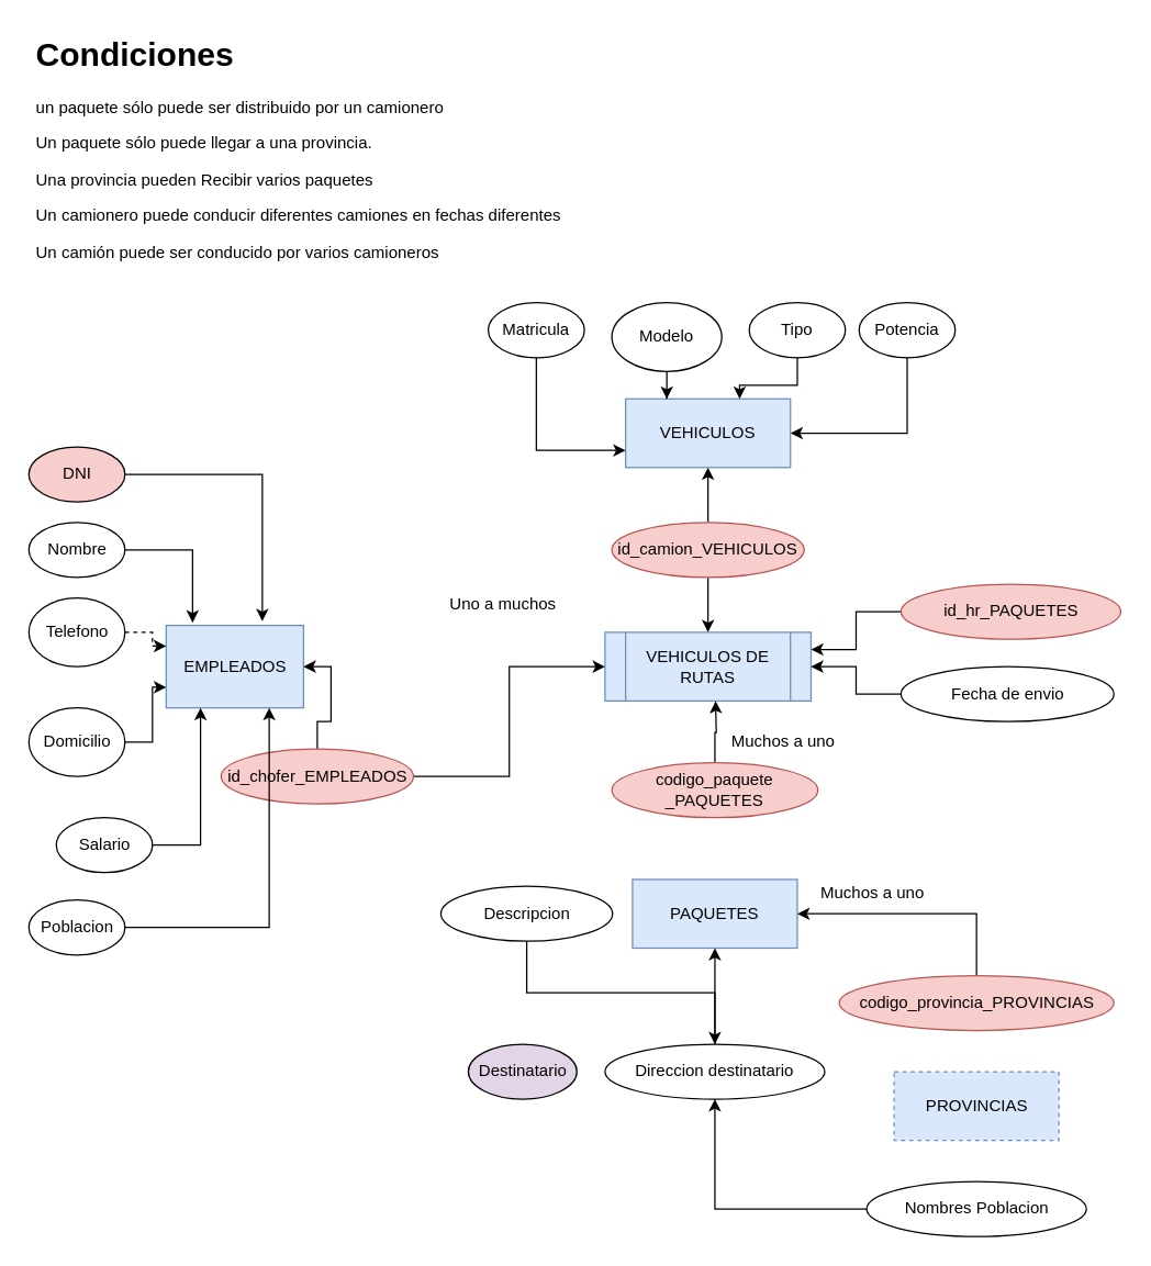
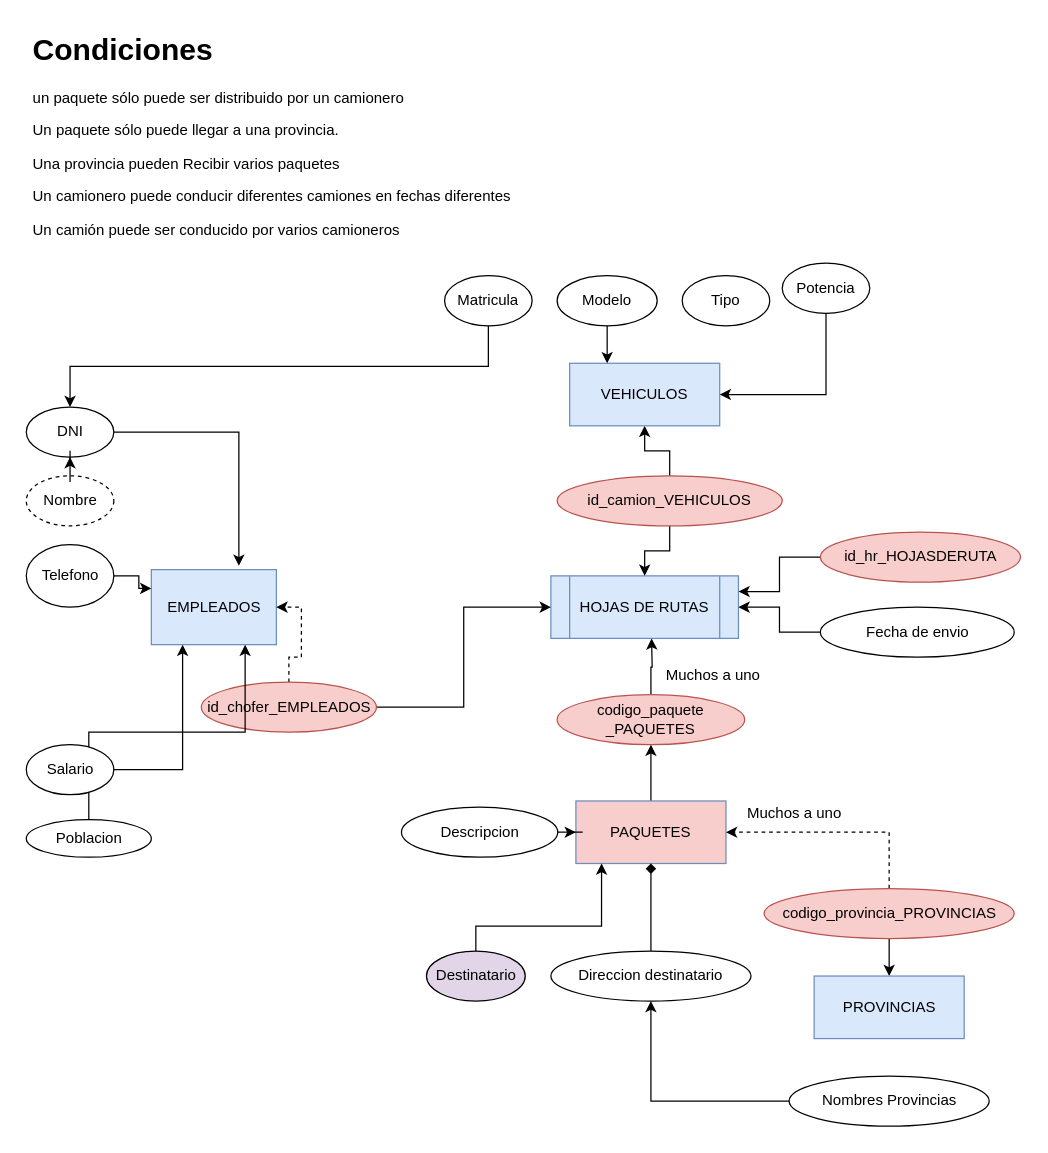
- <mxCell id="46" value="Potencia" style="ellipse;whiteSpace=wrap;html=1;" vertex="1" parent="1"><mxGeometry x="625" y="220" width="70" height="40" as="geometry" /></mxCell>
+ <mxCell id="46" value="Potencia" style="ellipse;whiteSpace=wrap;html=1;" vertex="1" parent="1"><mxGeometry x="625" y="210" width="70" height="40" as="geometry" /></mxCell>
- <mxCell id="43" value="Modelo" style="ellipse;whiteSpace=wrap;html=1;" vertex="1" parent="1"><mxGeometry x="445" y="220" width="80" height="50" as="geometry" /></mxCell>
+ <mxCell id="43" value="Modelo" style="ellipse;whiteSpace=wrap;html=1;" vertex="1" parent="1"><mxGeometry x="445" y="220" width="80" height="40" as="geometry" /></mxCell>
- <mxCell id="47" style="edgeStyle=orthogonalEdgeStyle;rounded=0;orthogonalLoop=1;jettySize=auto;html=1;entryX=0.692;entryY=0;entryDx=0;entryDy=0;entryPerimeter=0;" edge="1" parent="1" source="44" target="39"><mxGeometry relative="1" as="geometry" /></mxCell>
- <mxCell id="40" style="edgeStyle=orthogonalEdgeStyle;rounded=0;orthogonalLoop=1;jettySize=auto;html=1;entryX=0;entryY=0.75;entryDx=0;entryDy=0;exitX=0.5;exitY=1;exitDx=0;exitDy=0;" edge="1" parent="1" source="41" target="39"><mxGeometry relative="1" as="geometry" /></mxCell>
+ <mxCell id="40" style="edgeStyle=orthogonalEdgeStyle;rounded=0;orthogonalLoop=1;jettySize=auto;html=1;exitX=0.5;exitY=1;exitDx=0;exitDy=0;" edge="1" parent="1" source="41" target="23"><mxGeometry relative="1" as="geometry" /></mxCell>
- <mxCell id="23" value="DNI" style="ellipse;whiteSpace=wrap;html=1;fillColor=#f8cecc;" vertex="1" parent="1"><mxGeometry x="20.5" y="325" width="70" height="40" as="geometry" /></mxCell>
+ <mxCell id="23" value="DNI" style="ellipse;whiteSpace=wrap;html=1;" vertex="1" parent="1"><mxGeometry x="20.5" y="325" width="70" height="40" as="geometry" /></mxCell>
- <mxCell id="22" value="Nombre" style="ellipse;whiteSpace=wrap;html=1;" vertex="1" parent="1"><mxGeometry x="20.5" y="380" width="70" height="40" as="geometry" /></mxCell>
+ <mxCell id="22" value="Nombre" style="ellipse;whiteSpace=wrap;html=1;dashed=1;" vertex="1" parent="1"><mxGeometry x="20.5" y="380" width="70" height="40" as="geometry" /></mxCell>
- <mxCell id="25" style="edgeStyle=orthogonalEdgeStyle;rounded=0;orthogonalLoop=1;jettySize=auto;html=1;entryX=0.192;entryY=-0.033;entryDx=0;entryDy=0;entryPerimeter=0;" edge="1" parent="1" source="22" target="2"><mxGeometry relative="1" as="geometry" /></mxCell>
+ <mxCell id="25" style="edgeStyle=orthogonalEdgeStyle;rounded=0;orthogonalLoop=1;jettySize=auto;html=1;" edge="1" parent="1" source="22" target="23"><mxGeometry relative="1" as="geometry" /></mxCell>
- <mxCell id="10" value="id_camion_VEHICULOS" style="ellipse;whiteSpace=wrap;html=1;fillColor=#f8cecc;strokeColor=#b85450;" parent="1" vertex="1"><mxGeometry x="445" y="380" width="140" height="40" as="geometry" /></mxCell>
+ <mxCell id="10" value="id_camion_VEHICULOS" style="ellipse;whiteSpace=wrap;html=1;fillColor=#f8cecc;strokeColor=#b85450;" parent="1" vertex="1"><mxGeometry x="445" y="380" width="180" height="40" as="geometry" /></mxCell>
- <mxCell id="53" value="Uno a muchos" style="text;html=1;strokeColor=none;fillColor=none;align=center;verticalAlign=middle;whiteSpace=wrap;rounded=0;" vertex="1" parent="1"><mxGeometry x="320.5" y="425" width="90" height="30" as="geometry" /></mxCell>
- <mxCell id="52" value="id_hr_PAQUETES" style="ellipse;whiteSpace=wrap;html=1;fillColor=#f8cecc;strokeColor=#b85450;" vertex="1" parent="1"><mxGeometry x="655.5" y="425" width="160" height="40" as="geometry" /></mxCell>
+ <mxCell id="52" value="id_hr_HOJASDERUTA" style="ellipse;whiteSpace=wrap;html=1;fillColor=#f8cecc;strokeColor=#b85450;" vertex="1" parent="1"><mxGeometry x="655.5" y="425" width="160" height="40" as="geometry" /></mxCell>
- <mxCell id="20" style="edgeStyle=orthogonalEdgeStyle;rounded=0;orthogonalLoop=1;jettySize=auto;html=1;entryX=0;entryY=0.25;entryDx=0;entryDy=0;dashed=1;" edge="1" parent="1" source="21" target="2"><mxGeometry relative="1" as="geometry" /></mxCell>
+ <mxCell id="20" style="edgeStyle=orthogonalEdgeStyle;rounded=0;orthogonalLoop=1;jettySize=auto;html=1;entryX=0;entryY=0.25;entryDx=0;entryDy=0;" edge="1" parent="1" source="21" target="2"><mxGeometry relative="1" as="geometry" /></mxCell>
- <mxCell id="4" value="VEHICULOS DE RUTAS" style="shape=process;whiteSpace=wrap;html=1;backgroundOutline=1;fillColor=#dae8fc;strokeColor=#6c8ebf;" parent="1" vertex="1"><mxGeometry x="440" y="460" width="150" height="50" as="geometry" /></mxCell>
+ <mxCell id="4" value="HOJAS DE RUTAS" style="shape=process;whiteSpace=wrap;html=1;backgroundOutline=1;fillColor=#dae8fc;strokeColor=#6c8ebf;" parent="1" vertex="1"><mxGeometry x="440" y="460" width="150" height="50" as="geometry" /></mxCell>
- <mxCell id="5" style="edgeStyle=orthogonalEdgeStyle;rounded=0;orthogonalLoop=1;jettySize=auto;html=1;entryX=1;entryY=0.5;entryDx=0;entryDy=0;" edge="1" parent="1" source="7" target="2"><mxGeometry relative="1" as="geometry" /></mxCell>
+ <mxCell id="5" style="edgeStyle=orthogonalEdgeStyle;rounded=0;orthogonalLoop=1;jettySize=auto;html=1;entryX=1;entryY=0.5;entryDx=0;entryDy=0;dashed=1;" edge="1" parent="1" source="7" target="2"><mxGeometry relative="1" as="geometry" /></mxCell>
- <mxCell id="18" style="edgeStyle=orthogonalEdgeStyle;rounded=0;orthogonalLoop=1;jettySize=auto;html=1;entryX=0;entryY=0.75;entryDx=0;entryDy=0;" edge="1" parent="1" source="19" target="2"><mxGeometry relative="1" as="geometry" /></mxCell>
- <mxCell id="19" value="Domicilio" style="ellipse;whiteSpace=wrap;html=1;" vertex="1" parent="1"><mxGeometry x="20.5" y="515" width="70" height="50" as="geometry" /></mxCell>
- <mxCell id="17" value="Salario" style="ellipse;whiteSpace=wrap;html=1;" vertex="1" parent="1"><mxGeometry x="40.5" y="595" width="70" height="40" as="geometry" /></mxCell>
+ <mxCell id="17" value="Salario" style="ellipse;whiteSpace=wrap;html=1;" vertex="1" parent="1"><mxGeometry x="20.5" y="595" width="70" height="40" as="geometry" /></mxCell>
+ <mxCell id="13" style="edgeStyle=orthogonalEdgeStyle;rounded=0;orthogonalLoop=1;jettySize=auto;html=1;entryX=0.5;entryY=1;entryDx=0;entryDy=0;" edge="1" parent="1" source="14" target="12"><mxGeometry relative="1" as="geometry" /></mxCell>
- <mxCell id="14" value="PAQUETES" style="rounded=0;whiteSpace=wrap;html=1;fillColor=#dae8fc;strokeColor=#6c8ebf;" vertex="1" parent="1"><mxGeometry x="460" y="640" width="120" height="50" as="geometry" /></mxCell>
+ <mxCell id="14" value="PAQUETES" style="rounded=0;whiteSpace=wrap;html=1;fillColor=#f8cecc;strokeColor=#6c8ebf;" vertex="1" parent="1"><mxGeometry x="460" y="640" width="120" height="50" as="geometry" /></mxCell>
- <mxCell id="33" style="edgeStyle=orthogonalEdgeStyle;rounded=0;orthogonalLoop=1;jettySize=auto;html=1;entryX=1;entryY=0.5;entryDx=0;entryDy=0;exitX=0.5;exitY=0;exitDx=0;exitDy=0;" edge="1" parent="1" source="35" target="14"><mxGeometry relative="1" as="geometry" /></mxCell>
+ <mxCell id="33" style="edgeStyle=orthogonalEdgeStyle;rounded=0;orthogonalLoop=1;jettySize=auto;html=1;entryX=1;entryY=0.5;entryDx=0;entryDy=0;exitX=0.5;exitY=0;exitDx=0;exitDy=0;dashed=1;" edge="1" parent="1" source="35" target="14"><mxGeometry relative="1" as="geometry" /></mxCell>
- <mxCell id="16" value="Poblacion&lt;br&gt;" style="ellipse;whiteSpace=wrap;html=1;" vertex="1" parent="1"><mxGeometry x="20.5" y="655" width="70" height="40" as="geometry" /></mxCell>
+ <mxCell id="16" value="Poblacion&lt;br&gt;" style="ellipse;whiteSpace=wrap;html=1;" vertex="1" parent="1"><mxGeometry x="20.5" y="655" width="100" height="30" as="geometry" /></mxCell>
- <mxCell id="31" style="edgeStyle=orthogonalEdgeStyle;rounded=0;orthogonalLoop=1;jettySize=auto;html=1;entryX=0.5;entryY=1;entryDx=0;entryDy=0;" edge="1" parent="1" source="32" target="14"><mxGeometry relative="1" as="geometry" /></mxCell>
+ <mxCell id="31" style="edgeStyle=orthogonalEdgeStyle;rounded=0;orthogonalLoop=1;jettySize=auto;html=1;entryX=0.5;entryY=1;entryDx=0;entryDy=0;endArrow=diamond;" edge="1" parent="1" source="32" target="14"><mxGeometry relative="1" as="geometry" /></mxCell>
- <mxCell id="27" style="edgeStyle=orthogonalEdgeStyle;rounded=0;orthogonalLoop=1;jettySize=auto;html=1;" edge="1" parent="1" source="28" target="32"><mxGeometry relative="1" as="geometry" /></mxCell>
+ <mxCell id="27" style="edgeStyle=orthogonalEdgeStyle;rounded=0;orthogonalLoop=1;jettySize=auto;html=1;entryX=0;entryY=0.5;entryDx=0;entryDy=0;" edge="1" parent="1" source="28" target="14"><mxGeometry relative="1" as="geometry" /></mxCell>
+ <mxCell id="29" style="edgeStyle=orthogonalEdgeStyle;rounded=0;orthogonalLoop=1;jettySize=auto;html=1;exitX=0.5;exitY=0;exitDx=0;exitDy=0;entryX=0.171;entryY=1;entryDx=0;entryDy=0;entryPerimeter=0;" edge="1" parent="1" source="30" target="14"><mxGeometry relative="1" as="geometry"><mxPoint x="480.5" y="720" as="targetPoint" /><Array as="points"><mxPoint x="379.5" y="740" /><mxPoint x="480.5" y="740" /></Array></mxGeometry></mxCell>
+ <mxCell id="34" style="edgeStyle=orthogonalEdgeStyle;rounded=0;orthogonalLoop=1;jettySize=auto;html=1;entryX=0.5;entryY=0;entryDx=0;entryDy=0;" edge="1" parent="1" source="35" target="36"><mxGeometry relative="1" as="geometry" /></mxCell>
- <mxCell id="36" value="PROVINCIAS" style="rounded=0;whiteSpace=wrap;html=1;fillColor=#dae8fc;strokeColor=#6c8ebf;dashed=1;" vertex="1" parent="1"><mxGeometry x="650.5" y="780" width="120" height="50" as="geometry" /></mxCell>
+ <mxCell id="36" value="PROVINCIAS" style="rounded=0;whiteSpace=wrap;html=1;fillColor=#dae8fc;strokeColor=#6c8ebf;" vertex="1" parent="1"><mxGeometry x="650.5" y="780" width="120" height="50" as="geometry" /></mxCell>
- <mxCell id="38" value="Nombres Poblacion" style="ellipse;whiteSpace=wrap;html=1;" vertex="1" parent="1"><mxGeometry x="630.5" y="860" width="160" height="40" as="geometry" /></mxCell>
+ <mxCell id="38" value="Nombres Provincias" style="ellipse;whiteSpace=wrap;html=1;" vertex="1" parent="1"><mxGeometry x="630.5" y="860" width="160" height="40" as="geometry" /></mxCell>
